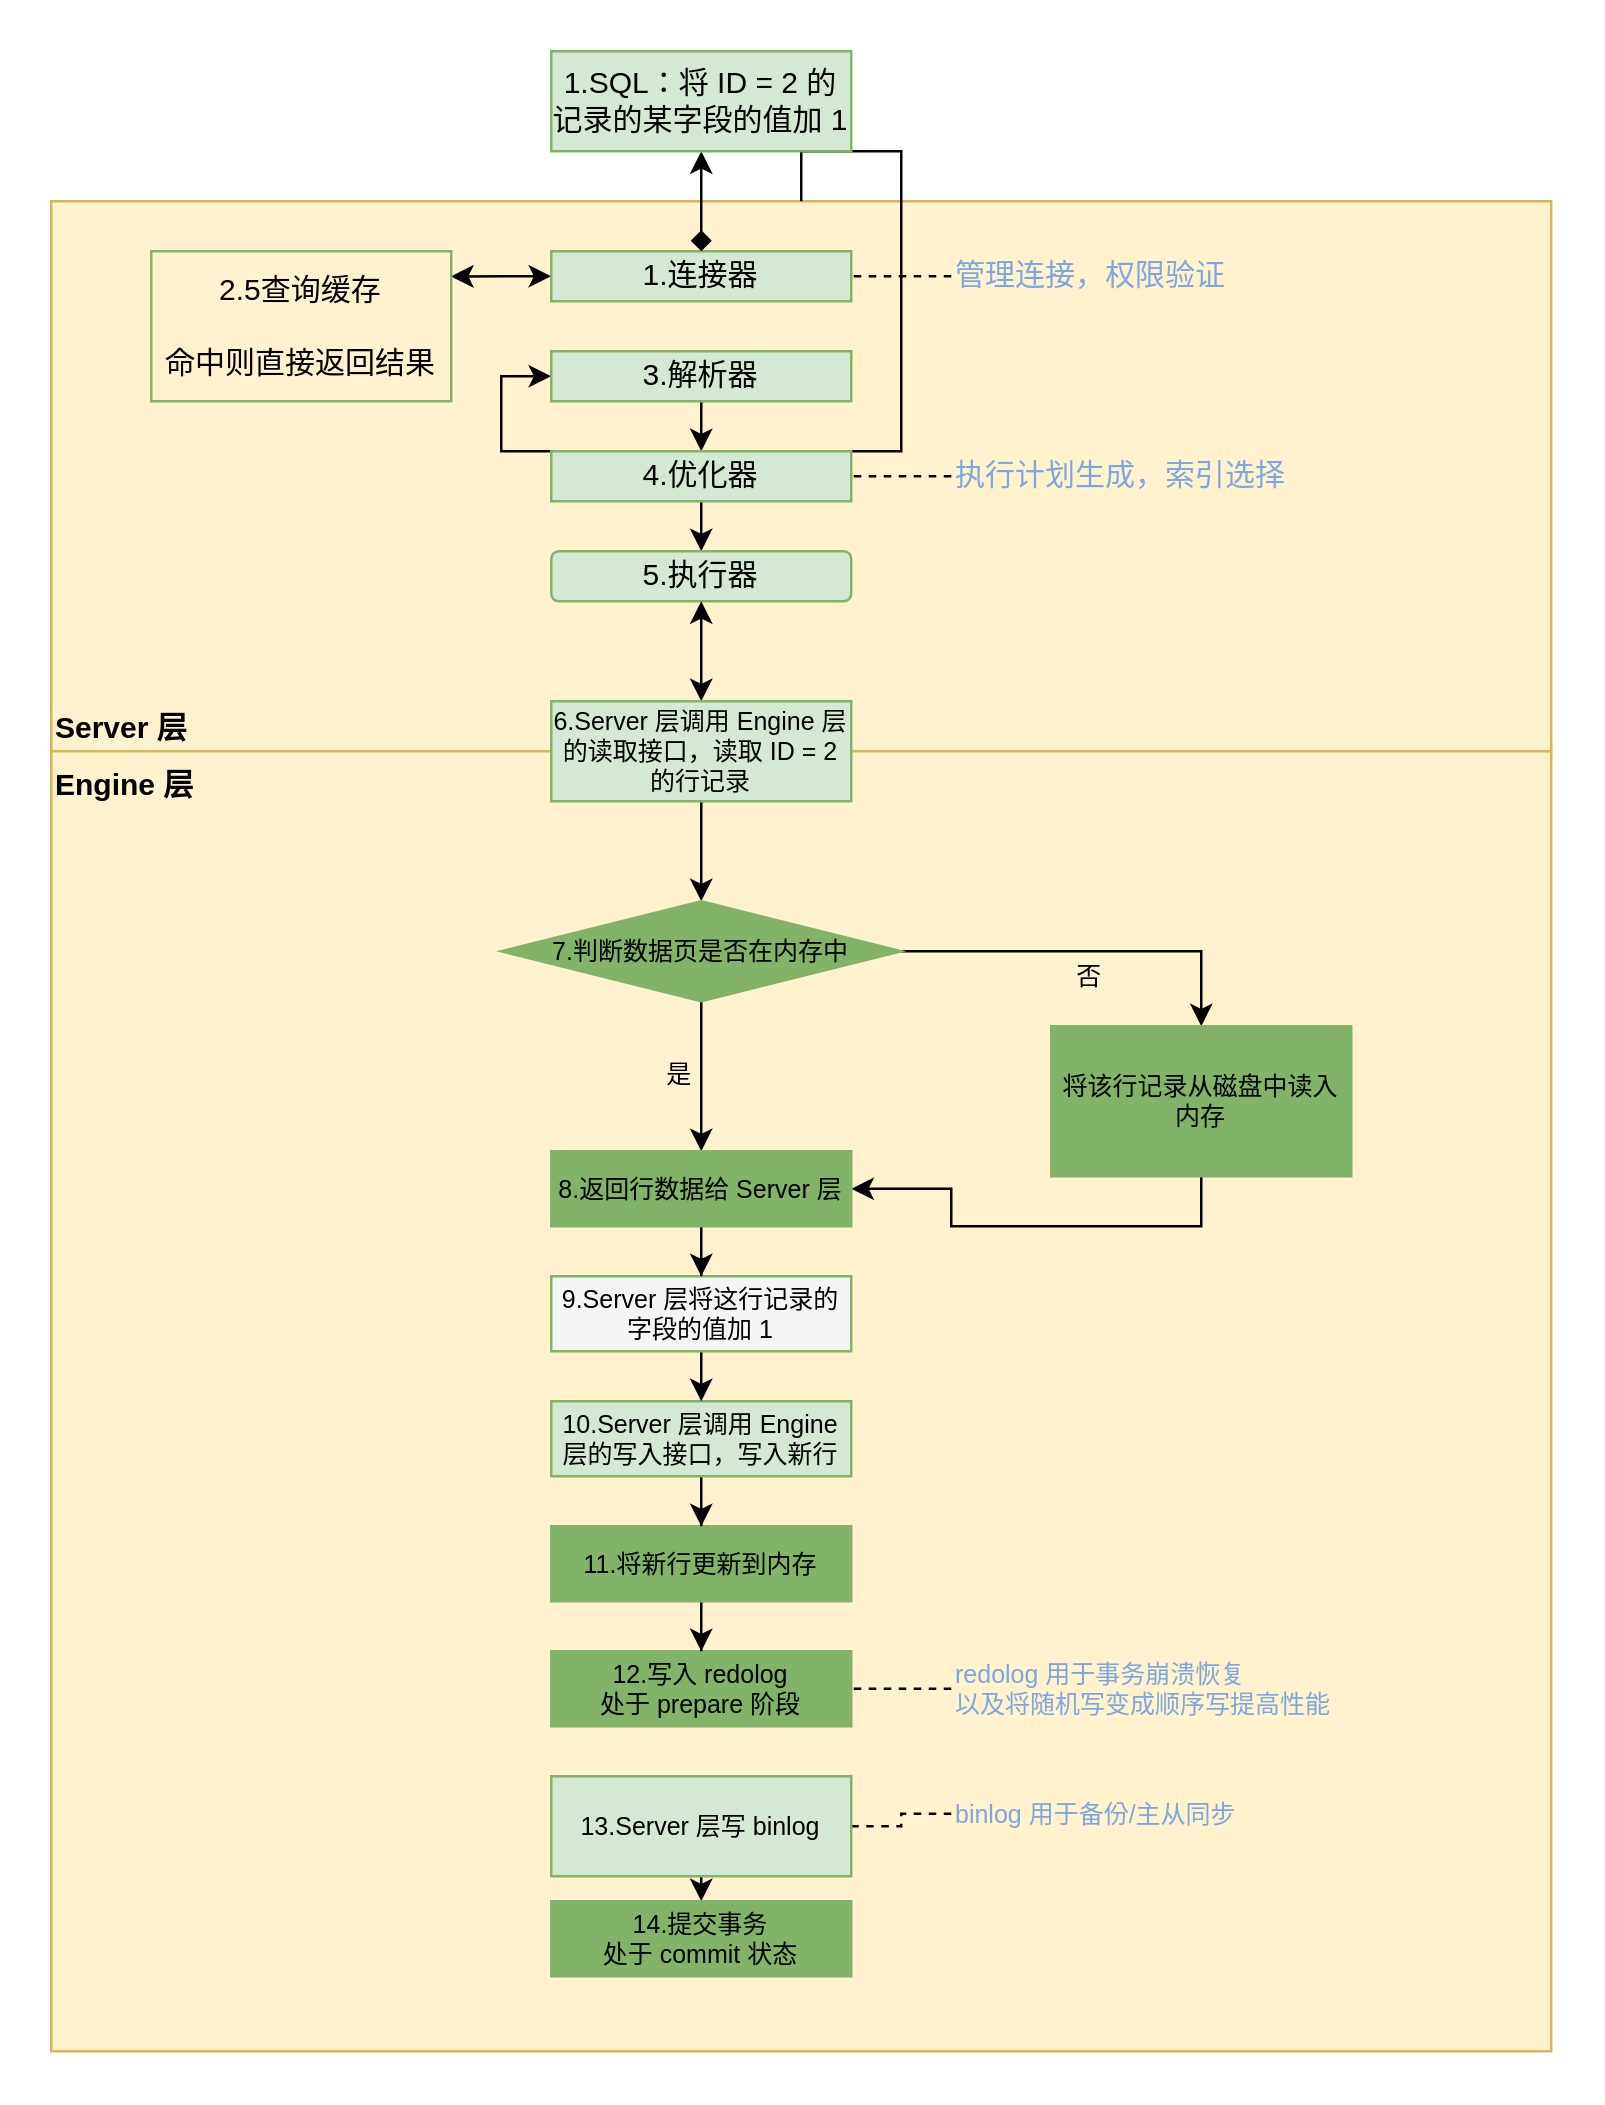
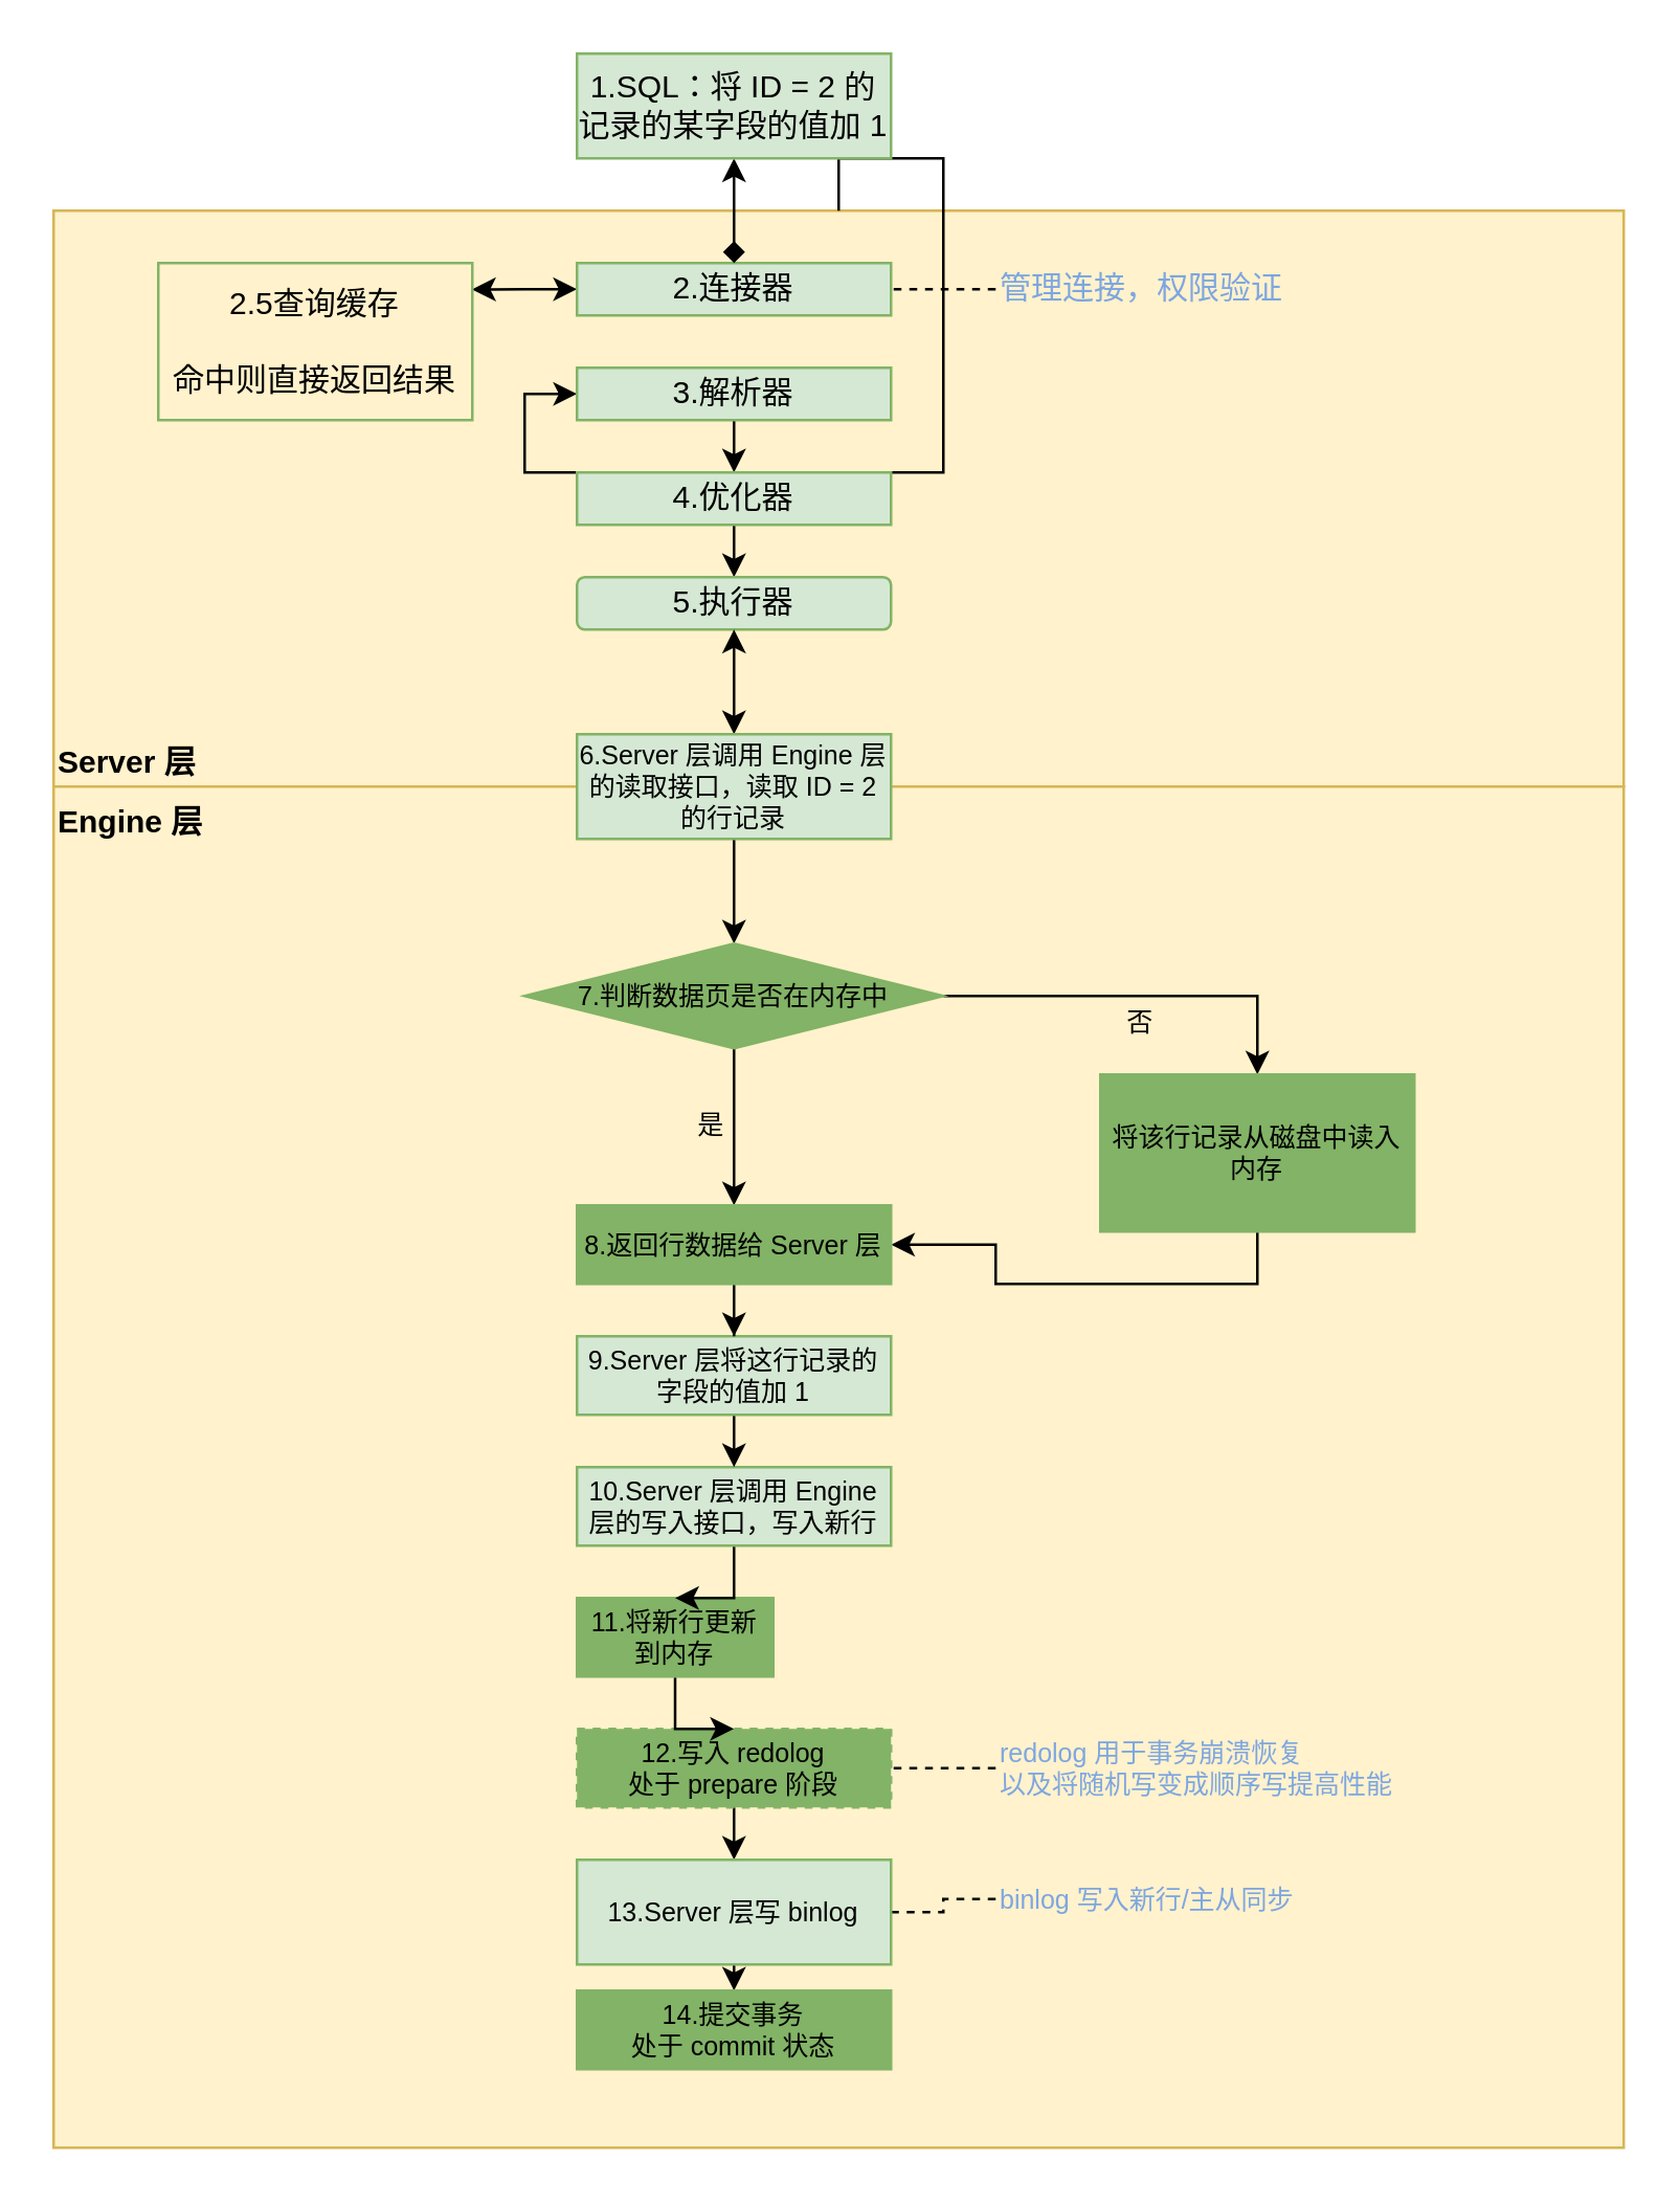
- <mxCell id="4" value="1.连接器" style="rounded=0;whiteSpace=wrap;html=1;fillColor=#d5e8d4;strokeColor=#82b366;" parent="1" vertex="1"><mxGeometry x="220" y="100" width="120" height="20" as="geometry" /></mxCell>
+ <mxCell id="4" value="2.连接器" style="rounded=0;whiteSpace=wrap;html=1;fillColor=#d5e8d4;strokeColor=#82b366;" parent="1" vertex="1"><mxGeometry x="220" y="100" width="120" height="20" as="geometry" /></mxCell>
- <mxCell id="16" style="edgeStyle=orthogonalEdgeStyle;rounded=0;orthogonalLoop=1;jettySize=auto;html=1;exitX=0;exitY=0.5;exitDx=0;exitDy=0;entryX=1;entryY=0.5;entryDx=0;entryDy=0;dashed=1;fontColor=#7EA6E0;startArrow=none;startFill=0;endArrow=none;endFill=0;" parent="1" source="17" target="9" edge="1"><mxGeometry relative="1" as="geometry" /></mxCell>
- <mxCell id="17" value="执行计划生成，索引选择" style="text;html=1;strokeColor=none;fillColor=none;align=left;verticalAlign=middle;whiteSpace=wrap;rounded=0;fontColor=#7EA6E0;" parent="1" vertex="1"><mxGeometry x="380" y="180" width="150" height="20" as="geometry" /></mxCell>
- <mxCell id="42" value="&lt;div style=&quot;font-size: 10px;&quot;&gt;9.Server 层将这行记录的字段的值加 1&lt;br&gt;&lt;/div&gt;" style="rounded=0;whiteSpace=wrap;html=1;fillColor=#f5f5f5;strokeColor=#82b366;fontSize=10;" vertex="1" parent="1"><mxGeometry x="220" y="510" width="120" height="30" as="geometry" /></mxCell>
+ <mxCell id="42" value="&lt;div style=&quot;font-size: 10px;&quot;&gt;9.Server 层将这行记录的字段的值加 1&lt;br&gt;&lt;/div&gt;" style="rounded=0;whiteSpace=wrap;html=1;fillColor=#d5e8d4;strokeColor=#82b366;fontSize=10;" vertex="1" parent="1"><mxGeometry x="220" y="510" width="120" height="30" as="geometry" /></mxCell>
- <mxCell id="38" value="&lt;div style=&quot;font-size: 10px;&quot;&gt;11.将新行更新到内存&lt;/div&gt;" style="rounded=0;whiteSpace=wrap;html=1;fillColor=#82B366;strokeColor=#82b366;fontSize=10;" vertex="1" parent="1"><mxGeometry x="220" y="610" width="120" height="30" as="geometry" /></mxCell>
+ <mxCell id="38" value="&lt;div style=&quot;font-size: 10px;&quot;&gt;11.将新行更新到内存&lt;/div&gt;" style="rounded=0;whiteSpace=wrap;html=1;fillColor=#82B366;strokeColor=#82b366;fontSize=10;" vertex="1" parent="1"><mxGeometry x="220" y="610" width="75" height="30" as="geometry" /></mxCell>
- <mxCell id="33" value="&lt;div style=&quot;font-size: 10px;&quot;&gt;12.写入 redolog&lt;br style=&quot;font-size: 10px;&quot;&gt;&lt;/div&gt;处于 prepare 阶段" style="rounded=0;whiteSpace=wrap;html=1;fillColor=#82B366;strokeColor=#82b366;fontSize=10;" parent="1" vertex="1"><mxGeometry x="220" y="660" width="120" height="30" as="geometry" /></mxCell>
+ <mxCell id="33" value="&lt;div style=&quot;font-size: 10px;&quot;&gt;12.写入 redolog&lt;br style=&quot;font-size: 10px;&quot;&gt;&lt;/div&gt;处于 prepare 阶段" style="rounded=0;whiteSpace=wrap;html=1;fillColor=#82B366;strokeColor=#82b366;fontSize=10;dashed=1;" parent="1" vertex="1"><mxGeometry x="220" y="660" width="120" height="30" as="geometry" /></mxCell>
+ <mxCell id="32" style="edgeStyle=orthogonalEdgeStyle;rounded=0;orthogonalLoop=1;jettySize=auto;html=1;exitX=0.5;exitY=1;exitDx=0;exitDy=0;entryX=0.5;entryY=0;entryDx=0;entryDy=0;labelBackgroundColor=none;fontSize=10;startArrow=none;startFill=0;endArrow=classic;endFill=1;" parent="1" source="33" target="35" edge="1"><mxGeometry relative="1" as="geometry" /></mxCell>
- <mxCell id="31" value="binlog 用于备份/主从同步" style="text;html=1;strokeColor=none;fillColor=none;align=left;verticalAlign=middle;whiteSpace=wrap;rounded=0;fontColor=#7EA6E0;fontSize=10;" parent="1" vertex="1"><mxGeometry x="380" y="715" width="150" height="20" as="geometry" /></mxCell>
+ <mxCell id="31" value="binlog 写入新行/主从同步" style="text;html=1;strokeColor=none;fillColor=none;align=left;verticalAlign=middle;whiteSpace=wrap;rounded=0;fontColor=#7EA6E0;fontSize=10;" parent="1" vertex="1"><mxGeometry x="380" y="715" width="150" height="20" as="geometry" /></mxCell>
